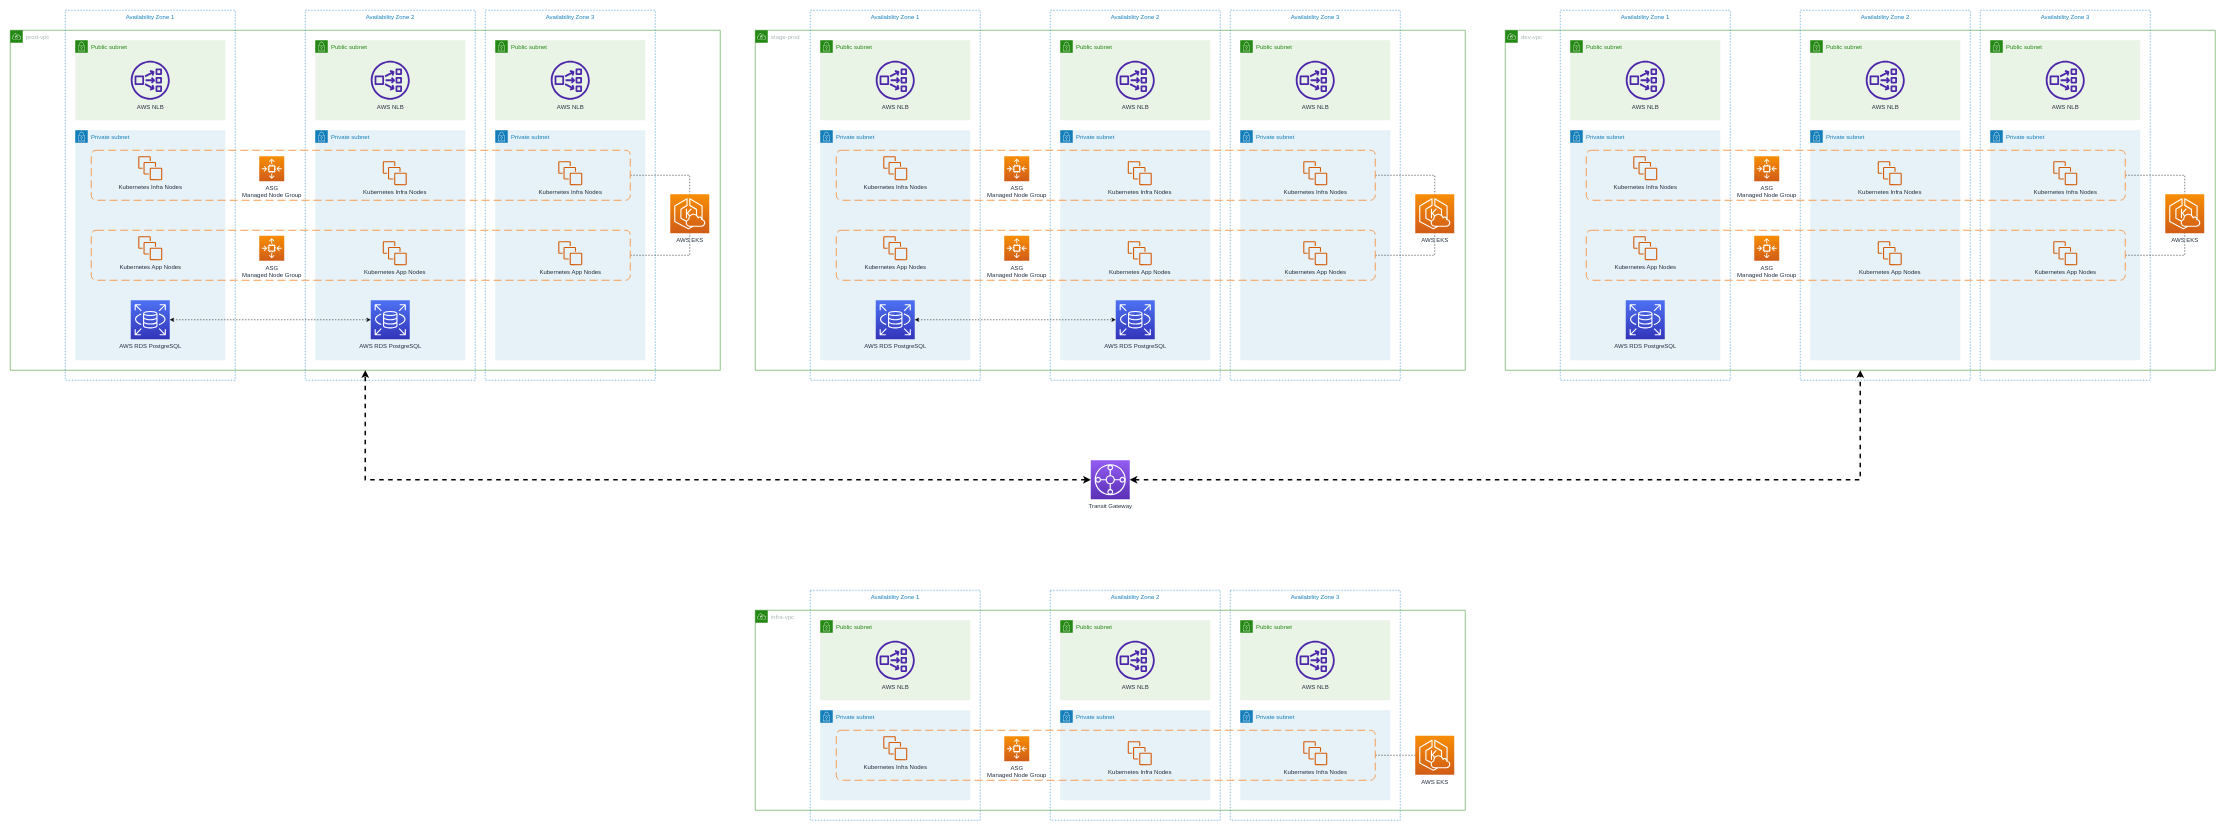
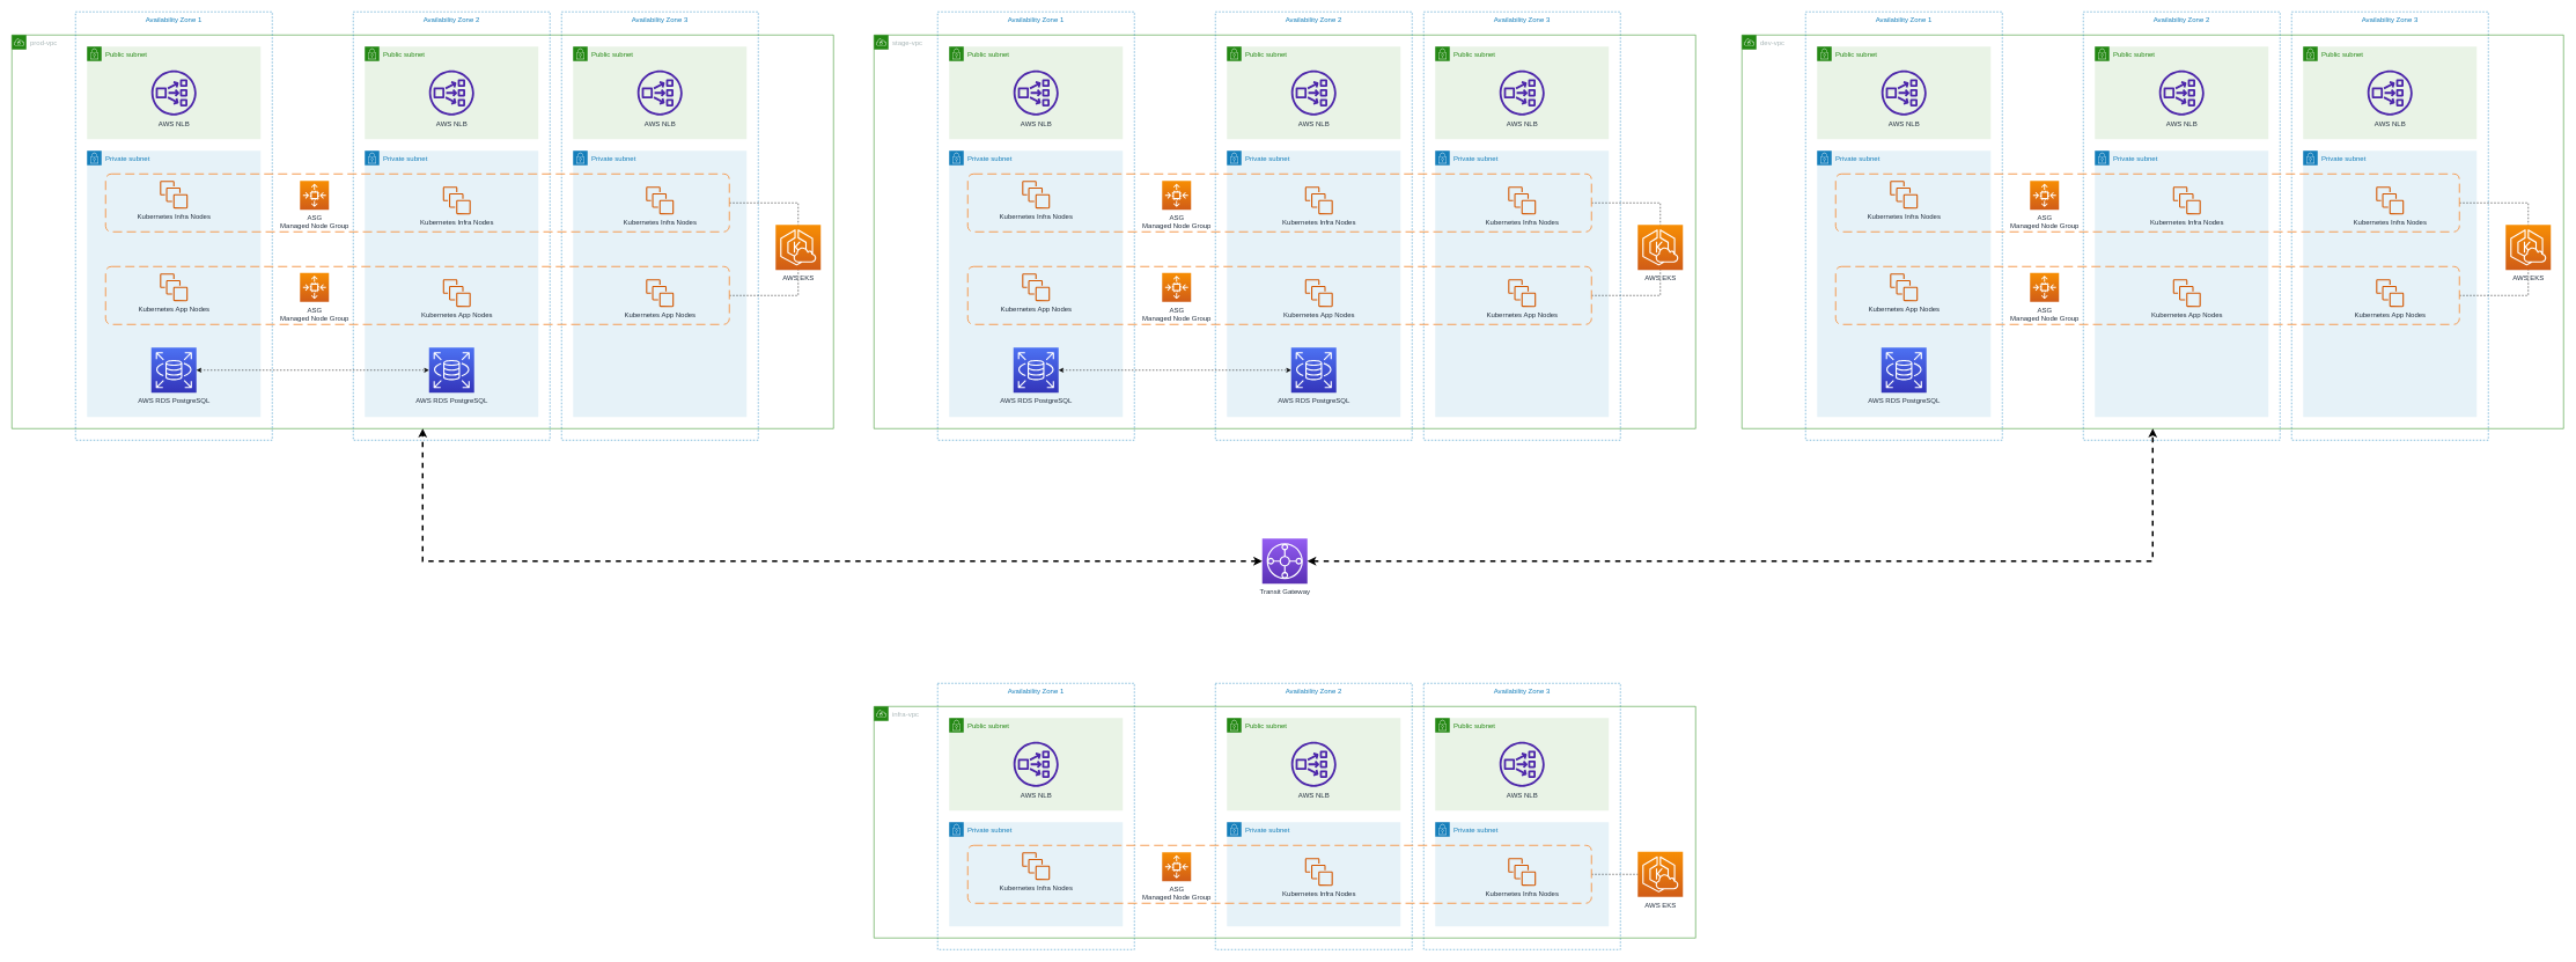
- <mxCell id="35" value="stage-prod" style="points=[[0,0],[0.25,0],[0.5,0],[0.75,0],[1,0],[1,0.25],[1,0.5],[1,0.75],[1,1],[0.75,1],[0.5,1],[0.25,1],[0,1],[0,0.75],[0,0.5],[0,0.25]];outlineConnect=0;gradientColor=none;html=1;whiteSpace=wrap;fontSize=12;fontStyle=0;shape=mxgraph.aws4.group;grIcon=mxgraph.aws4.group_vpc;strokeColor=#248814;fillColor=none;verticalAlign=top;align=left;spacingLeft=30;fontColor=#AAB7B8;dashed=0;" vertex="1" parent="33"><mxGeometry y="40" width="1420" height="680" as="geometry" /></mxCell>
+ <mxCell id="35" value="stage-vpc" style="points=[[0,0],[0.25,0],[0.5,0],[0.75,0],[1,0],[1,0.25],[1,0.5],[1,0.75],[1,1],[0.75,1],[0.5,1],[0.25,1],[0,1],[0,0.75],[0,0.5],[0,0.25]];outlineConnect=0;gradientColor=none;html=1;whiteSpace=wrap;fontSize=12;fontStyle=0;shape=mxgraph.aws4.group;grIcon=mxgraph.aws4.group_vpc;strokeColor=#248814;fillColor=none;verticalAlign=top;align=left;spacingLeft=30;fontColor=#AAB7B8;dashed=0;" vertex="1" parent="33"><mxGeometry y="40" width="1420" height="680" as="geometry" /></mxCell>
- <mxCell id="32" value="Transit Gateway" style="sketch=0;points=[[0,0,0],[0.25,0,0],[0.5,0,0],[0.75,0,0],[1,0,0],[0,1,0],[0.25,1,0],[0.5,1,0],[0.75,1,0],[1,1,0],[0,0.25,0],[0,0.5,0],[0,0.75,0],[1,0.25,0],[1,0.5,0],[1,0.75,0]];outlineConnect=0;fontColor=#232F3E;gradientColor=#945DF2;gradientDirection=north;fillColor=#5A30B5;strokeColor=#ffffff;dashed=0;verticalLabelPosition=bottom;verticalAlign=top;align=center;html=1;fontSize=12;fontStyle=0;aspect=fixed;shape=mxgraph.aws4.resourceIcon;resIcon=mxgraph.aws4.transit_gateway;" vertex="1" parent="2"><mxGeometry x="2161" y="900" width="78" height="78" as="geometry" /></mxCell>
+ <mxCell id="32" value="Transit Gateway" style="sketch=0;points=[[0,0,0],[0.25,0,0],[0.5,0,0],[0.75,0,0],[1,0,0],[0,1,0],[0.25,1,0],[0.5,1,0],[0.75,1,0],[1,1,0],[0,0.25,0],[0,0.5,0],[0,0.75,0],[1,0.25,0],[1,0.5,0],[1,0.75,0]];outlineConnect=0;fontColor=#232F3E;gradientColor=#945DF2;gradientDirection=north;fillColor=#5A30B5;strokeColor=#ffffff;dashed=0;verticalLabelPosition=bottom;verticalAlign=top;align=center;html=1;fontSize=12;fontStyle=0;aspect=fixed;shape=mxgraph.aws4.resourceIcon;resIcon=mxgraph.aws4.transit_gateway;" vertex="1" parent="2"><mxGeometry x="2161" y="910" width="78" height="78" as="geometry" /></mxCell>
